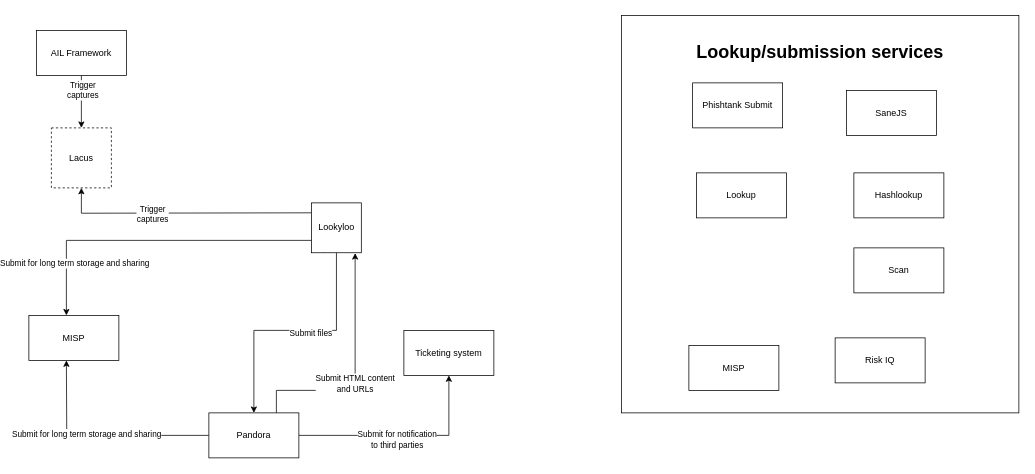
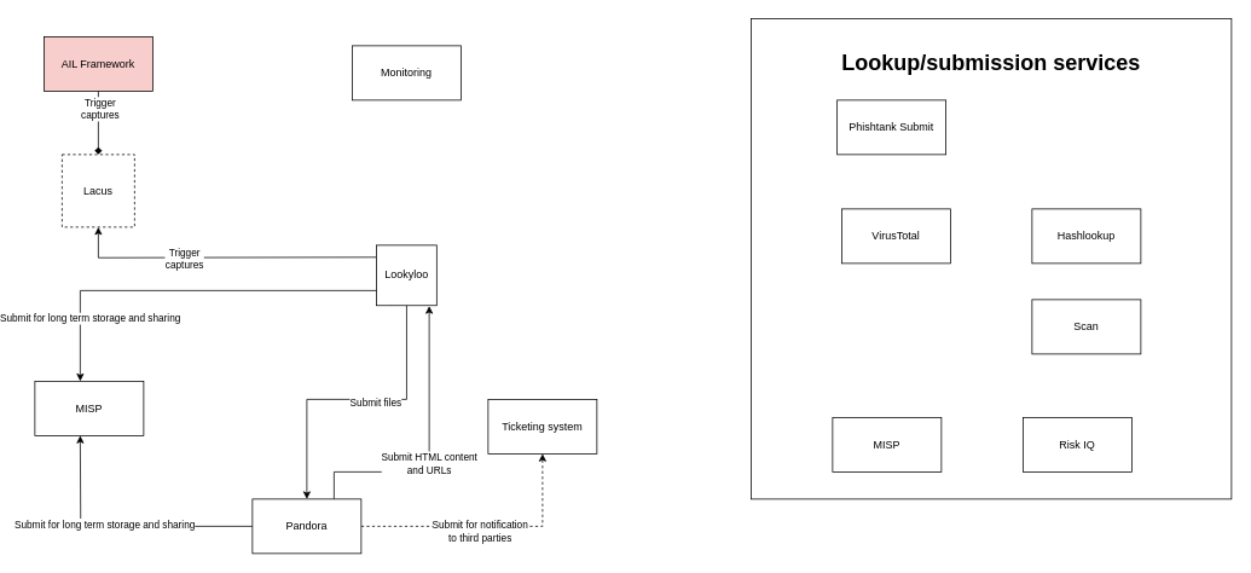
- <mxCell id="14" value="AIL Framework" style="whiteSpace=wrap;html=1;" parent="1" vertex="1"><mxGeometry x="30" y="40" width="120" height="60" as="geometry" /></mxCell>
+ <mxCell id="14" value="AIL Framework" style="whiteSpace=wrap;html=1;fillColor=#f8cecc;" parent="1" vertex="1"><mxGeometry x="30" y="40" width="120" height="60" as="geometry" /></mxCell>
+ <mxCell id="22" value="&lt;div&gt;Monitoring&lt;/div&gt;" style="whiteSpace=wrap;html=1;" parent="1" vertex="1"><mxGeometry x="370" y="50" width="120" height="60" as="geometry" /></mxCell>
- <mxCell id="27" value="SaneJS" style="whiteSpace=wrap;html=1;" parent="1" vertex="1"><mxGeometry x="1110" y="120" width="120" height="60" as="geometry" /></mxCell>
- <mxCell id="11" style="edgeStyle=orthogonalEdgeStyle;rounded=0;orthogonalLoop=1;jettySize=auto;html=1;" parent="1" source="14" target="3" edge="1"><mxGeometry relative="1" as="geometry" /></mxCell>
+ <mxCell id="11" style="edgeStyle=orthogonalEdgeStyle;rounded=0;orthogonalLoop=1;jettySize=auto;html=1;endArrow=diamond;" parent="1" source="14" target="3" edge="1"><mxGeometry relative="1" as="geometry" /></mxCell>
- <mxCell id="24" value="Lookup" style="whiteSpace=wrap;html=1;" parent="1" vertex="1"><mxGeometry x="910" y="230" width="120" height="60" as="geometry" /></mxCell>
+ <mxCell id="24" value="VirusTotal" style="whiteSpace=wrap;html=1;" parent="1" vertex="1"><mxGeometry x="910" y="230" width="120" height="60" as="geometry" /></mxCell>
- <mxCell id="29" value="&lt;div&gt;Risk IQ&lt;/div&gt;" style="whiteSpace=wrap;html=1;" parent="1" vertex="1"><mxGeometry x="1095" y="450" width="120" height="60" as="geometry" /></mxCell>
+ <mxCell id="29" value="&lt;div&gt;Risk IQ&lt;/div&gt;" style="whiteSpace=wrap;html=1;" parent="1" vertex="1"><mxGeometry x="1110" y="460" width="120" height="60" as="geometry" /></mxCell>
- <mxCell id="15" style="edgeStyle=orthogonalEdgeStyle;rounded=0;orthogonalLoop=1;jettySize=auto;html=1;exitX=1;exitY=0.5;exitDx=0;exitDy=0;entryX=0.5;entryY=1;entryDx=0;entryDy=0;" parent="1" source="21" target="28" edge="1"><mxGeometry relative="1" as="geometry" /></mxCell>
+ <mxCell id="15" style="edgeStyle=orthogonalEdgeStyle;rounded=0;orthogonalLoop=1;jettySize=auto;html=1;exitX=1;exitY=0.5;exitDx=0;exitDy=0;entryX=0.5;entryY=1;entryDx=0;entryDy=0;dashed=1;" parent="1" source="21" target="28" edge="1"><mxGeometry relative="1" as="geometry" /></mxCell>
